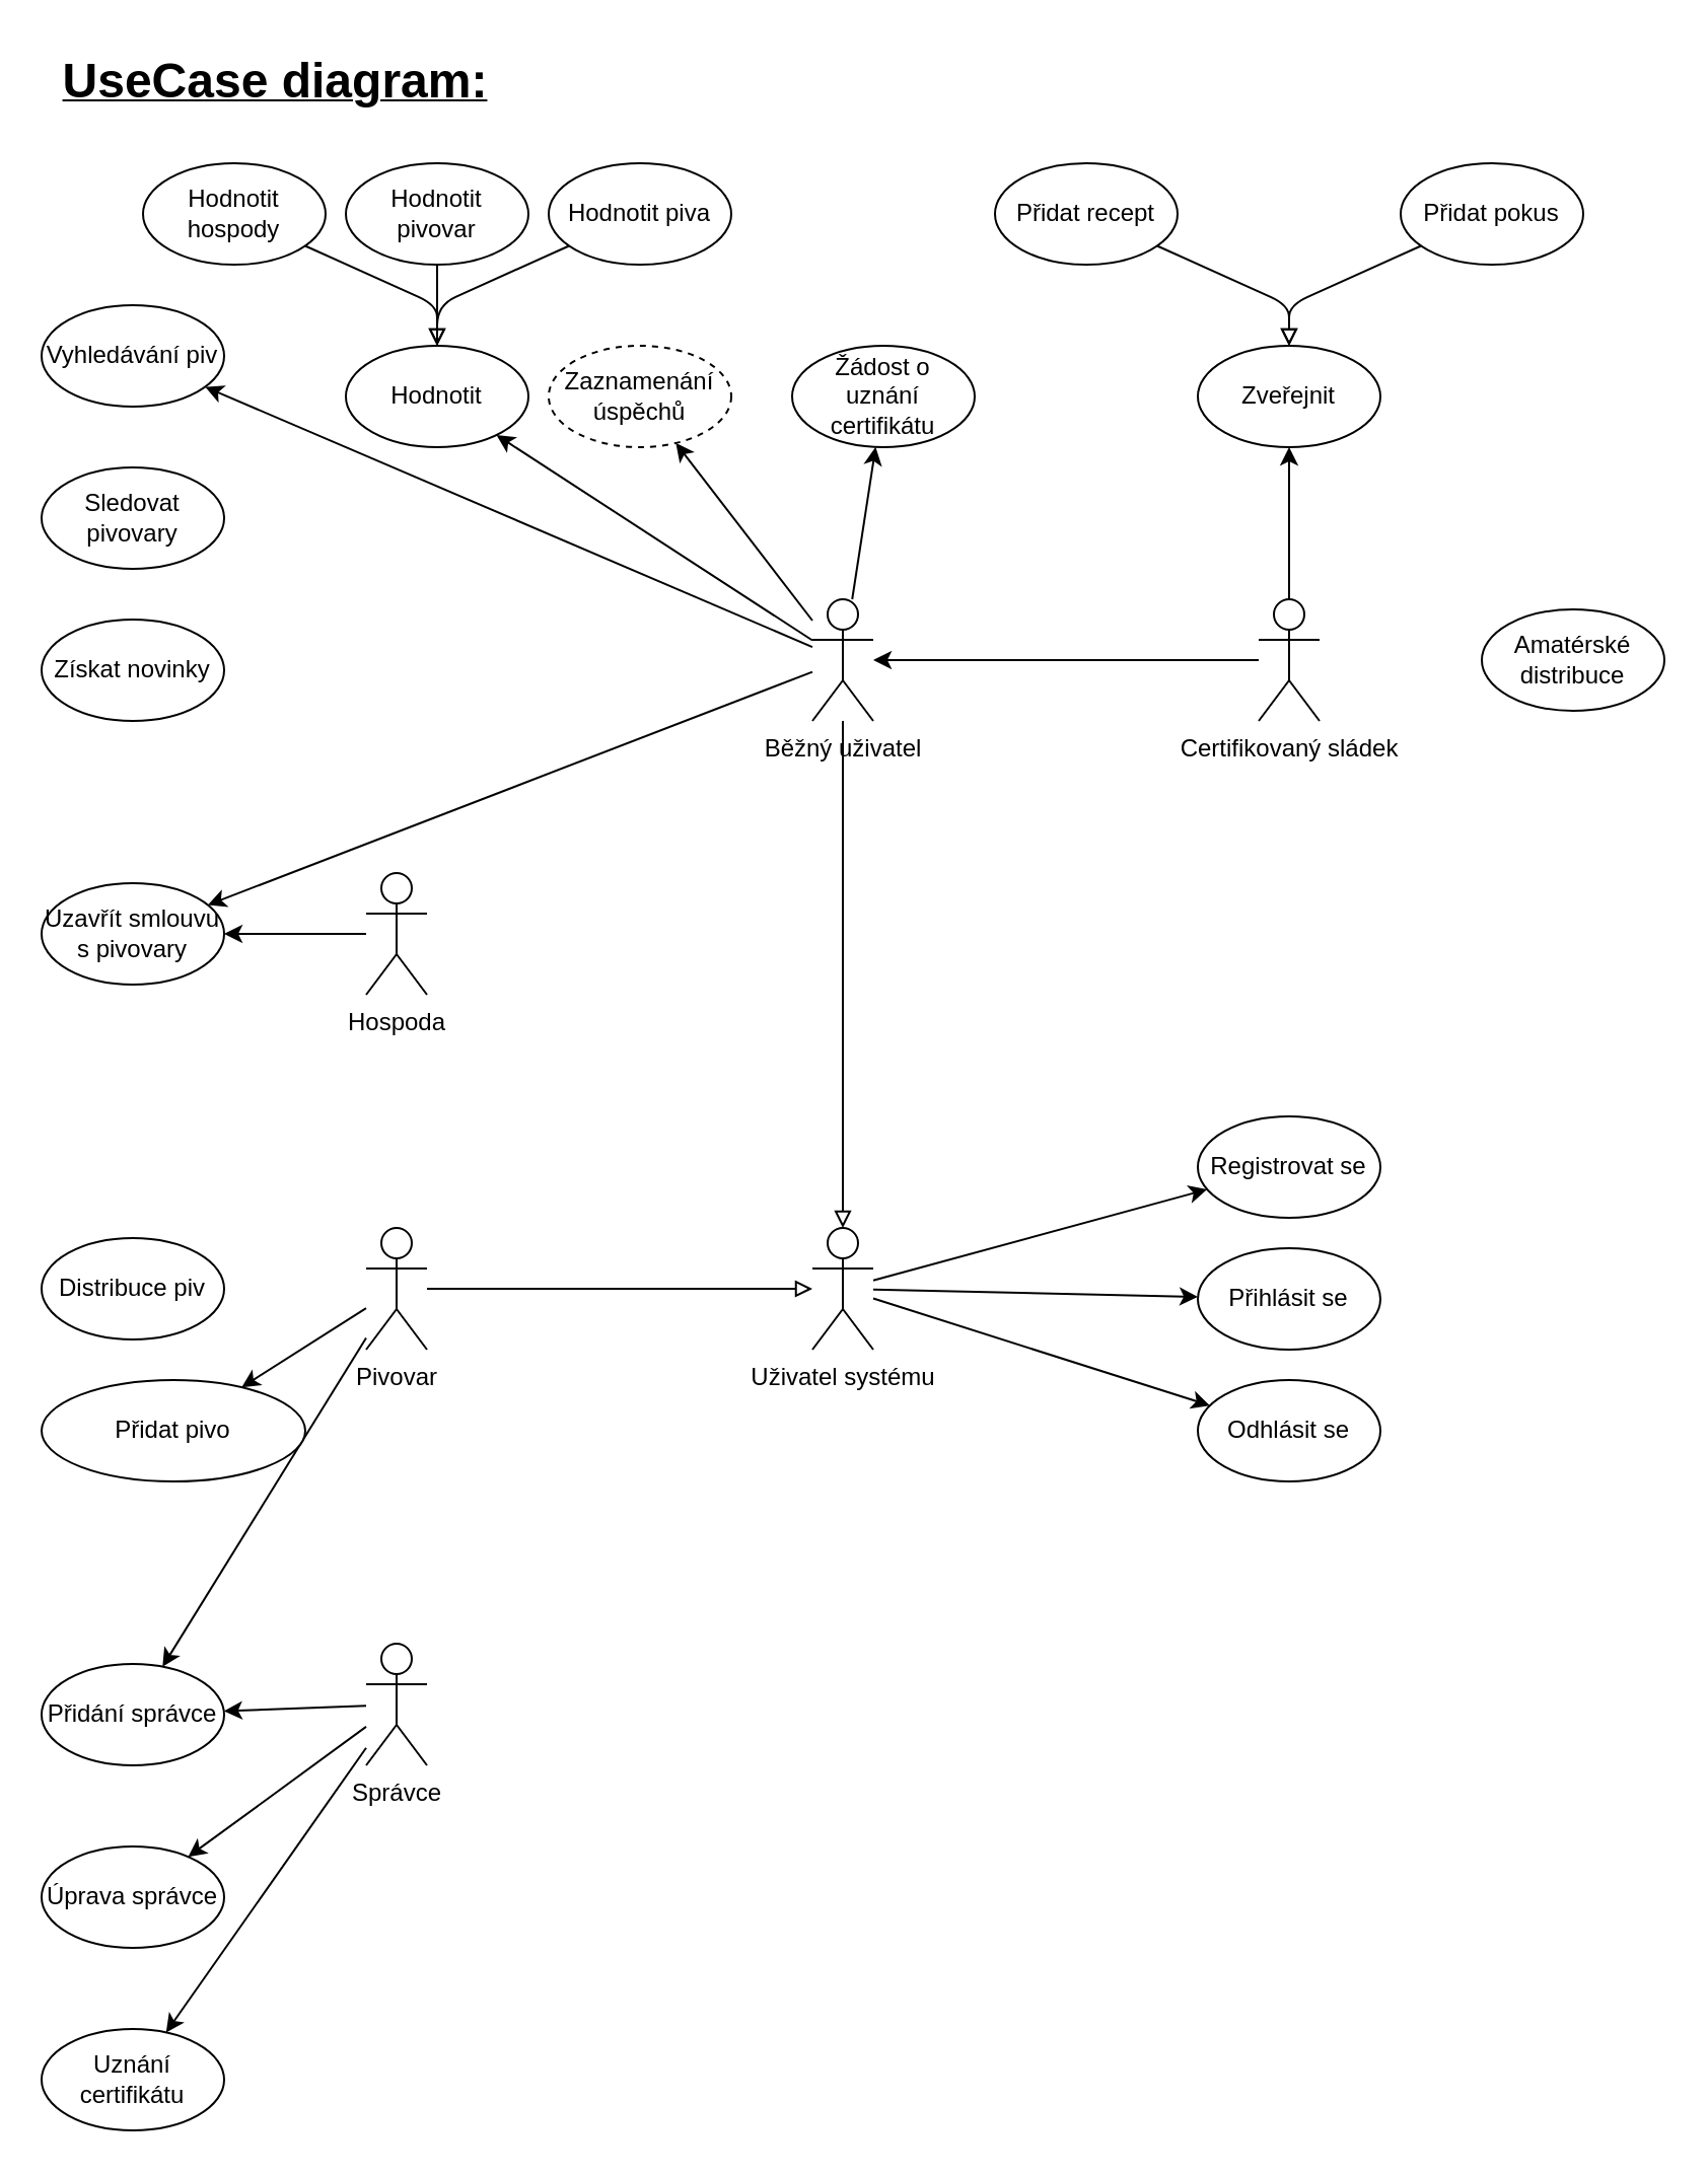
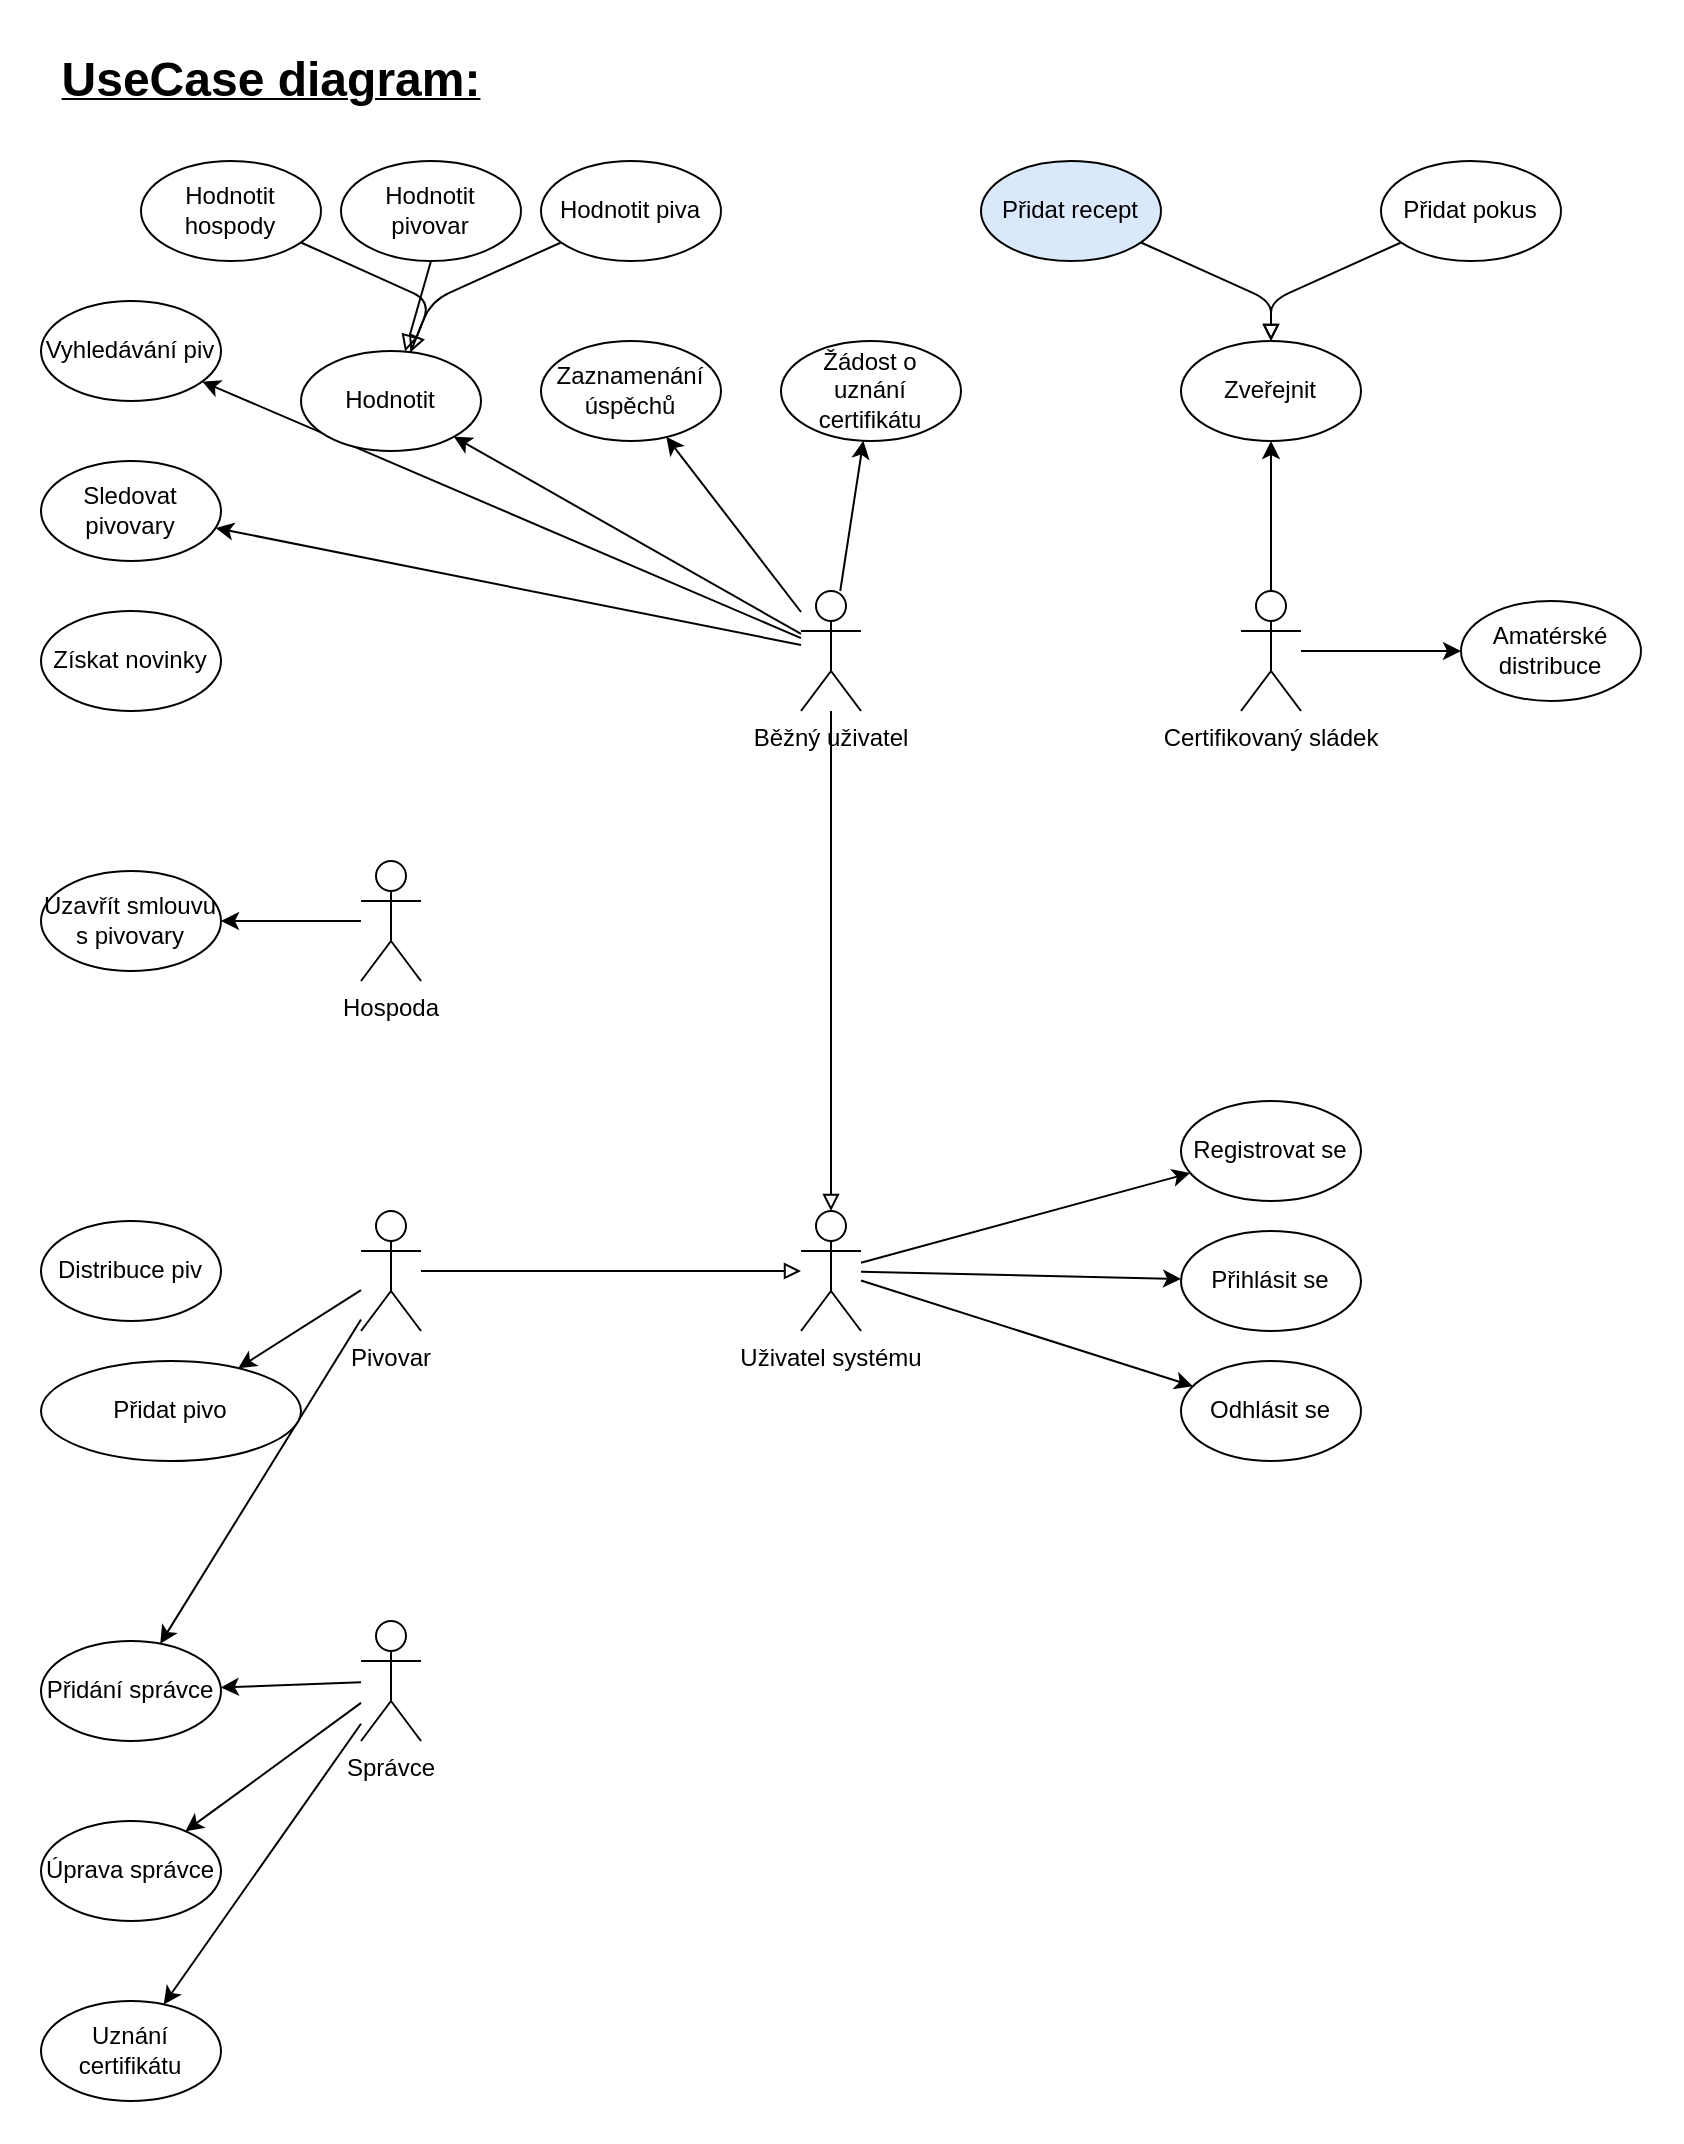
- <mxCell id="16" value="Přidat recept" style="ellipse;whiteSpace=wrap;html=1;" parent="1" vertex="1"><mxGeometry x="490" y="80" width="90" height="50" as="geometry" /></mxCell>
+ <mxCell id="16" value="Přidat recept" style="ellipse;whiteSpace=wrap;html=1;fillColor=#dae8fc;" parent="1" vertex="1"><mxGeometry x="490" y="80" width="90" height="50" as="geometry" /></mxCell>
- <mxCell id="43" value="Hodnotit" style="ellipse;whiteSpace=wrap;html=1;" parent="1" vertex="1"><mxGeometry x="170" y="170" width="90" height="50" as="geometry" /></mxCell>
+ <mxCell id="43" value="Hodnotit" style="ellipse;whiteSpace=wrap;html=1;" parent="1" vertex="1"><mxGeometry x="150" y="175" width="90" height="50" as="geometry" /></mxCell>
- <mxCell id="11" value="Zaznamenání úspěchů" style="ellipse;whiteSpace=wrap;html=1;dashed=1;" parent="1" vertex="1"><mxGeometry x="270" y="170" width="90" height="50" as="geometry" /></mxCell>
+ <mxCell id="11" value="Zaznamenání úspěchů" style="ellipse;whiteSpace=wrap;html=1;" parent="1" vertex="1"><mxGeometry x="270" y="170" width="90" height="50" as="geometry" /></mxCell>
- <mxCell id="20" style="edgeStyle=none;html=1;" parent="1" source="21" target="7" edge="1"><mxGeometry relative="1" as="geometry"><mxPoint x="525" y="340" as="sourcePoint" /></mxGeometry></mxCell>
+ <mxCell id="20" style="edgeStyle=none;html=1;" parent="1" source="21" target="29" edge="1"><mxGeometry relative="1" as="geometry"><mxPoint x="525" y="340" as="sourcePoint" /></mxGeometry></mxCell>
- <mxCell id="5" style="edgeStyle=none;html=1;" parent="1" source="7" target="18" edge="1"><mxGeometry relative="1" as="geometry" /></mxCell>
+ <mxCell id="5" style="edgeStyle=none;html=1;" parent="1" source="7" target="12" edge="1"><mxGeometry relative="1" as="geometry" /></mxCell>
